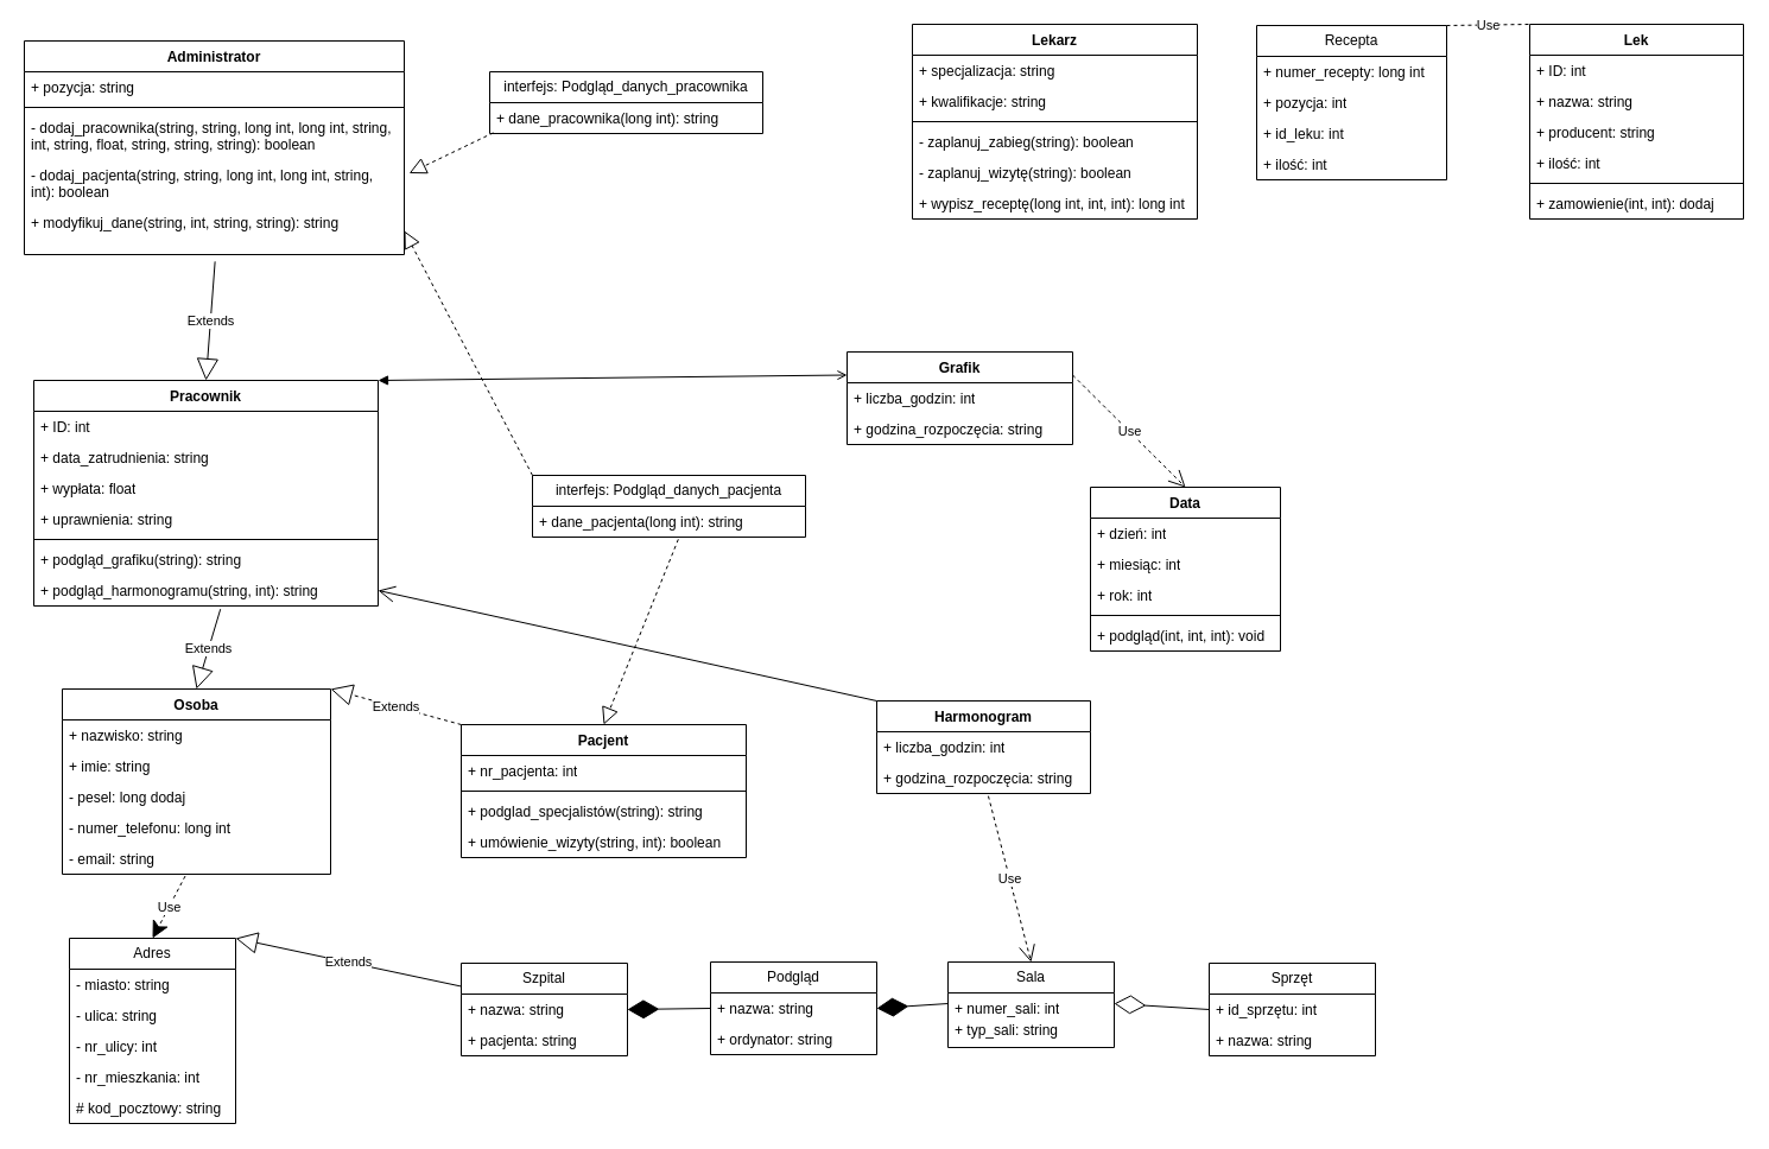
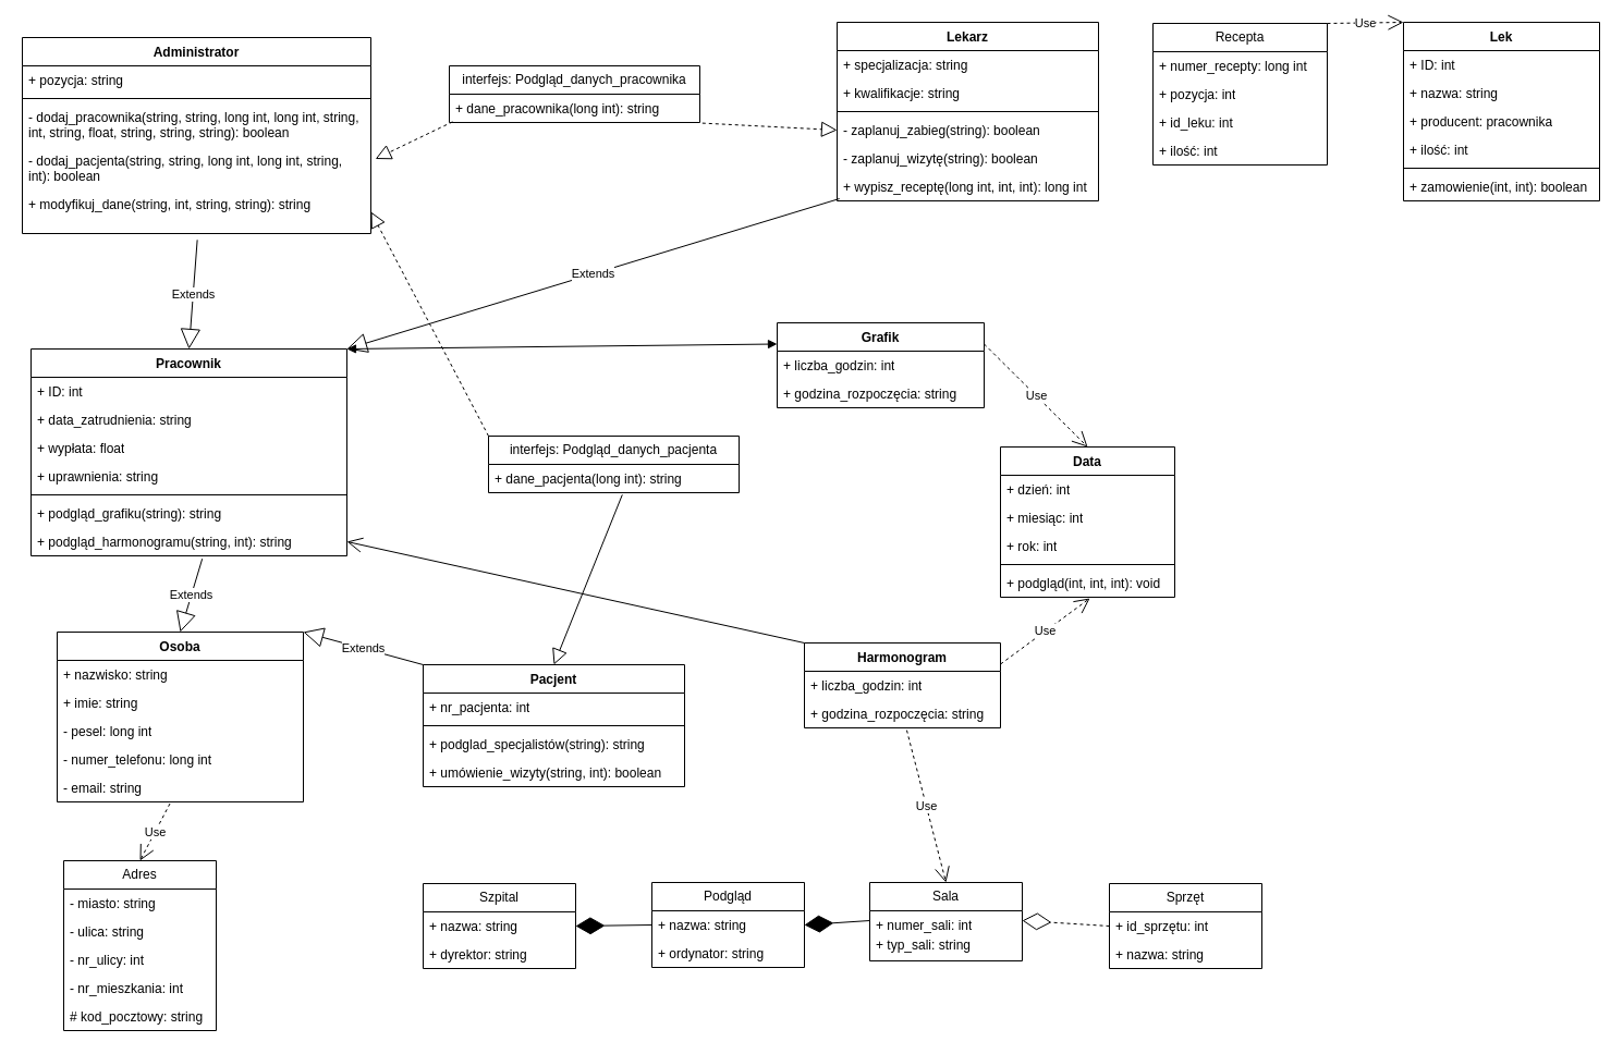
- <mxCell id="96" value="Use" style="endArrow=none;endSize=12;dashed=1;html=1;rounded=0;exitX=1;exitY=0;exitDx=0;exitDy=0;entryX=0;entryY=0;entryDx=0;entryDy=0;" parent="1" source="59" target="2" edge="1"><mxGeometry width="160" relative="1" as="geometry"><mxPoint x="948" y="237" as="sourcePoint" /><mxPoint x="1108" y="237" as="targetPoint" /></mxGeometry></mxCell>
+ <mxCell id="96" value="Use" style="endArrow=open;endSize=12;dashed=1;html=1;rounded=0;exitX=1;exitY=0;exitDx=0;exitDy=0;entryX=0;entryY=0;entryDx=0;entryDy=0;" parent="1" source="59" target="2" edge="1"><mxGeometry width="160" relative="1" as="geometry"><mxPoint x="948" y="237" as="sourcePoint" /><mxPoint x="1108" y="237" as="targetPoint" /></mxGeometry></mxCell>
- <mxCell id="5" value="+ producent: string" style="text;strokeColor=none;fillColor=none;align=left;verticalAlign=top;spacingLeft=4;spacingRight=4;overflow=hidden;rotatable=0;points=[[0,0.5],[1,0.5]];portConstraint=eastwest;whiteSpace=wrap;html=1;" parent="2" vertex="1"><mxGeometry y="78" width="180" height="26" as="geometry" /></mxCell>
+ <mxCell id="5" value="+ producent: pracownika" style="text;strokeColor=none;fillColor=none;align=left;verticalAlign=top;spacingLeft=4;spacingRight=4;overflow=hidden;rotatable=0;points=[[0,0.5],[1,0.5]];portConstraint=eastwest;whiteSpace=wrap;html=1;" parent="2" vertex="1"><mxGeometry y="78" width="180" height="26" as="geometry" /></mxCell>
+ <mxCell id="84" value="" style="endArrow=block;dashed=1;endFill=0;endSize=12;html=1;rounded=0;entryX=0;entryY=0.5;entryDx=0;entryDy=0;exitX=1.01;exitY=1.023;exitDx=0;exitDy=0;exitPerimeter=0;" parent="1" source="67" target="32" edge="1"><mxGeometry width="160" relative="1" as="geometry"><mxPoint x="513" y="370" as="sourcePoint" /><mxPoint x="628" y="430" as="targetPoint" /></mxGeometry></mxCell>
- <mxCell id="8" value="+ zamowienie(int, int): dodaj" style="text;strokeColor=none;fillColor=none;align=left;verticalAlign=top;spacingLeft=4;spacingRight=4;overflow=hidden;rotatable=0;points=[[0,0.5],[1,0.5]];portConstraint=eastwest;whiteSpace=wrap;html=1;" parent="2" vertex="1"><mxGeometry y="138" width="180" height="26" as="geometry" /></mxCell>
+ <mxCell id="8" value="+ zamowienie(int, int): boolean" style="text;strokeColor=none;fillColor=none;align=left;verticalAlign=top;spacingLeft=4;spacingRight=4;overflow=hidden;rotatable=0;points=[[0,0.5],[1,0.5]];portConstraint=eastwest;whiteSpace=wrap;html=1;" parent="2" vertex="1"><mxGeometry y="138" width="180" height="26" as="geometry" /></mxCell>
+ <mxCell id="92" value="Extends" style="endArrow=block;endSize=16;endFill=0;html=1;rounded=0;exitX=0.009;exitY=0.923;exitDx=0;exitDy=0;entryX=1;entryY=0;entryDx=0;entryDy=0;exitPerimeter=0;" parent="1" source="34" target="20" edge="1"><mxGeometry width="160" relative="1" as="geometry"><mxPoint x="618" y="480" as="sourcePoint" /><mxPoint x="778" y="480" as="targetPoint" /></mxGeometry></mxCell>
- <mxCell id="87" value="" style="endArrow=open;startArrow=block;endFill=1;startFill=1;html=1;rounded=0;exitX=1;exitY=0;exitDx=0;exitDy=0;entryX=0;entryY=0.25;entryDx=0;entryDy=0;" parent="1" source="20" target="77" edge="1"><mxGeometry width="160" relative="1" as="geometry"><mxPoint x="618" y="490" as="sourcePoint" /><mxPoint x="778" y="490" as="targetPoint" /></mxGeometry></mxCell>
+ <mxCell id="87" value="" style="endArrow=block;startArrow=block;endFill=1;startFill=1;html=1;rounded=0;exitX=1;exitY=0;exitDx=0;exitDy=0;entryX=0;entryY=0.25;entryDx=0;entryDy=0;" parent="1" source="20" target="77" edge="1"><mxGeometry width="160" relative="1" as="geometry"><mxPoint x="618" y="490" as="sourcePoint" /><mxPoint x="778" y="490" as="targetPoint" /></mxGeometry></mxCell>
- <mxCell id="85" value="" style="endArrow=block;dashed=1;endFill=0;endSize=12;html=1;rounded=0;entryX=0.5;entryY=0;entryDx=0;entryDy=0;exitX=0.534;exitY=1.071;exitDx=0;exitDy=0;exitPerimeter=0;" parent="1" source="65" target="15" edge="1"><mxGeometry width="160" relative="1" as="geometry"><mxPoint x="528" y="570" as="sourcePoint" /><mxPoint x="523" y="229" as="targetPoint" /></mxGeometry></mxCell>
+ <mxCell id="85" value="" style="endArrow=block;dashed=0;endFill=0;endSize=12;html=1;rounded=0;entryX=0.5;entryY=0;entryDx=0;entryDy=0;exitX=0.534;exitY=1.071;exitDx=0;exitDy=0;exitPerimeter=0;" parent="1" source="65" target="15" edge="1"><mxGeometry width="160" relative="1" as="geometry"><mxPoint x="528" y="570" as="sourcePoint" /><mxPoint x="523" y="229" as="targetPoint" /></mxGeometry></mxCell>
+ <mxCell id="90" value="Use" style="endArrow=open;endSize=12;dashed=1;html=1;rounded=0;entryX=0.513;entryY=1.038;entryDx=0;entryDy=0;entryPerimeter=0;exitX=1;exitY=0.25;exitDx=0;exitDy=0;" parent="1" source="74" target="73" edge="1"><mxGeometry width="160" relative="1" as="geometry"><mxPoint x="618" y="490" as="sourcePoint" /><mxPoint x="778" y="490" as="targetPoint" /></mxGeometry></mxCell>
- <mxCell id="94" value="Extends" style="endArrow=block;endSize=16;endFill=0;html=1;rounded=0;entryX=1;entryY=0;entryDx=0;entryDy=0;exitX=0;exitY=0;exitDx=0;exitDy=0;dashed=1;" parent="1" source="15" target="35" edge="1"><mxGeometry width="160" relative="1" as="geometry"><mxPoint x="618" y="480" as="sourcePoint" /><mxPoint x="778" y="480" as="targetPoint" /></mxGeometry></mxCell>
+ <mxCell id="94" value="Extends" style="endArrow=block;endSize=16;endFill=0;html=1;rounded=0;entryX=1;entryY=0;entryDx=0;entryDy=0;exitX=0;exitY=0;exitDx=0;exitDy=0;" parent="1" source="15" target="35" edge="1"><mxGeometry width="160" relative="1" as="geometry"><mxPoint x="618" y="480" as="sourcePoint" /><mxPoint x="778" y="480" as="targetPoint" /></mxGeometry></mxCell>
- <mxCell id="38" value="- pesel: long dodaj" style="text;strokeColor=none;fillColor=none;align=left;verticalAlign=top;spacingLeft=4;spacingRight=4;overflow=hidden;rotatable=0;points=[[0,0.5],[1,0.5]];portConstraint=eastwest;whiteSpace=wrap;html=1;" parent="35" vertex="1"><mxGeometry y="78" width="226" height="26" as="geometry" /></mxCell>
+ <mxCell id="38" value="- pesel: long int" style="text;strokeColor=none;fillColor=none;align=left;verticalAlign=top;spacingLeft=4;spacingRight=4;overflow=hidden;rotatable=0;points=[[0,0.5],[1,0.5]];portConstraint=eastwest;whiteSpace=wrap;html=1;" parent="35" vertex="1"><mxGeometry y="78" width="226" height="26" as="geometry" /></mxCell>
- <mxCell id="97" value="Use" style="endArrow=classic;endSize=12;dashed=1;html=1;rounded=0;exitX=0.458;exitY=1.06;exitDx=0;exitDy=0;exitPerimeter=0;entryX=0.5;entryY=0;entryDx=0;entryDy=0;" parent="1" source="40" target="53" edge="1"><mxGeometry width="160" relative="1" as="geometry"><mxPoint x="618" y="530" as="sourcePoint" /><mxPoint x="778" y="530" as="targetPoint" /></mxGeometry></mxCell>
+ <mxCell id="97" value="Use" style="endArrow=open;endSize=12;dashed=1;html=1;rounded=0;exitX=0.458;exitY=1.06;exitDx=0;exitDy=0;exitPerimeter=0;entryX=0.5;entryY=0;entryDx=0;entryDy=0;" parent="1" source="40" target="53" edge="1"><mxGeometry width="160" relative="1" as="geometry"><mxPoint x="618" y="530" as="sourcePoint" /><mxPoint x="778" y="530" as="targetPoint" /></mxGeometry></mxCell>
- <mxCell id="98" value="Extends" style="endArrow=block;endSize=16;endFill=0;html=1;rounded=0;exitX=0;exitY=0.25;exitDx=0;exitDy=0;entryX=1;entryY=0;entryDx=0;entryDy=0;" parent="1" source="50" target="53" edge="1"><mxGeometry width="160" relative="1" as="geometry"><mxPoint x="618" y="530" as="sourcePoint" /><mxPoint x="778" y="530" as="targetPoint" /></mxGeometry></mxCell>
- <mxCell id="80" value="" style="endArrow=diamondThin;endFill=0;endSize=24;html=1;rounded=0;exitX=0;exitY=0.5;exitDx=0;exitDy=0;entryX=1;entryY=0.5;entryDx=0;entryDy=0;" parent="1" source="42" target="45" edge="1"><mxGeometry width="160" relative="1" as="geometry"><mxPoint x="1068" y="714" as="sourcePoint" /><mxPoint x="1228" y="714" as="targetPoint" /></mxGeometry></mxCell>
+ <mxCell id="80" value="" style="endArrow=diamondThin;endFill=0;endSize=24;html=1;rounded=0;exitX=0;exitY=0.5;exitDx=0;exitDy=0;entryX=1;entryY=0.5;entryDx=0;entryDy=0;dashed=1;" parent="1" source="42" target="45" edge="1"><mxGeometry width="160" relative="1" as="geometry"><mxPoint x="1068" y="714" as="sourcePoint" /><mxPoint x="1228" y="714" as="targetPoint" /></mxGeometry></mxCell>
- <mxCell id="52" value="+ pacjenta: string" style="text;strokeColor=none;fillColor=none;align=left;verticalAlign=top;spacingLeft=4;spacingRight=4;overflow=hidden;rotatable=0;points=[[0,0.5],[1,0.5]];portConstraint=eastwest;whiteSpace=wrap;html=1;" parent="50" vertex="1"><mxGeometry y="52" width="140" height="26" as="geometry" /></mxCell>
+ <mxCell id="52" value="+ dyrektor: string" style="text;strokeColor=none;fillColor=none;align=left;verticalAlign=top;spacingLeft=4;spacingRight=4;overflow=hidden;rotatable=0;points=[[0,0.5],[1,0.5]];portConstraint=eastwest;whiteSpace=wrap;html=1;" parent="50" vertex="1"><mxGeometry y="52" width="140" height="26" as="geometry" /></mxCell>
